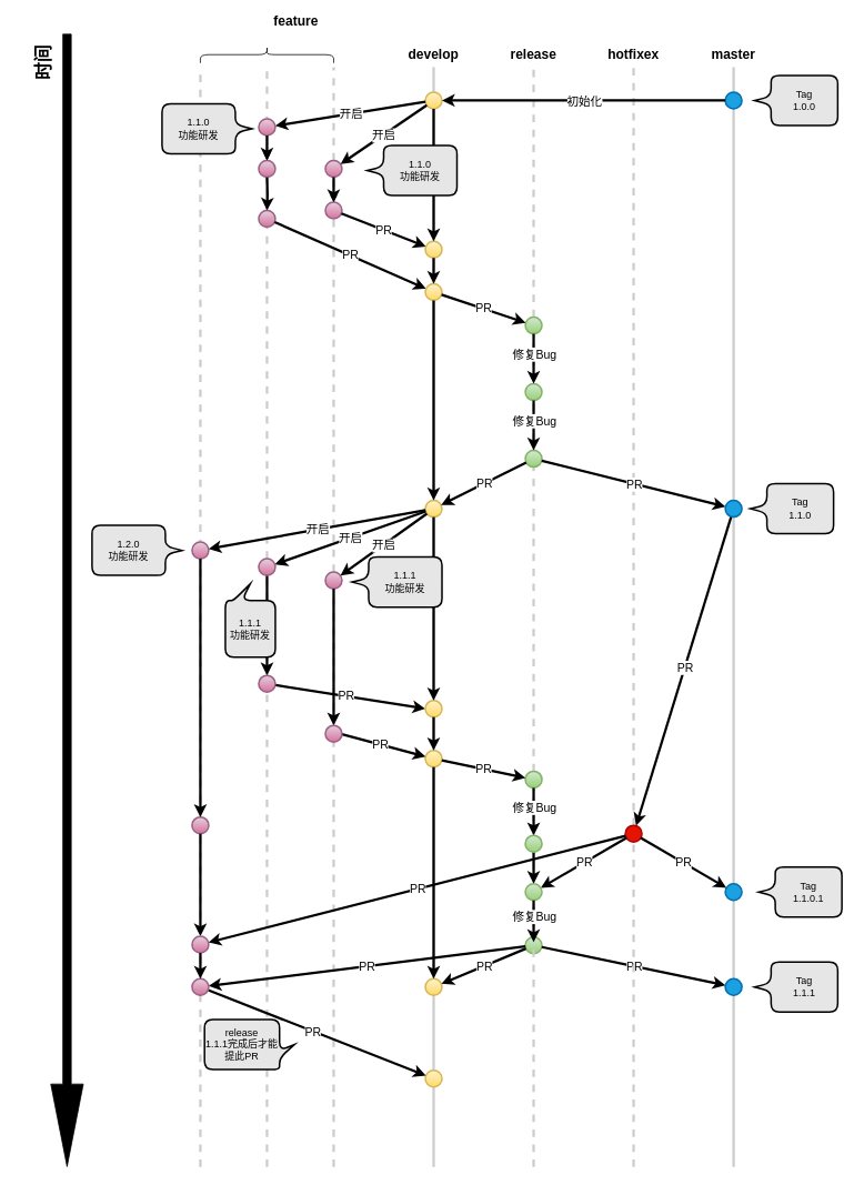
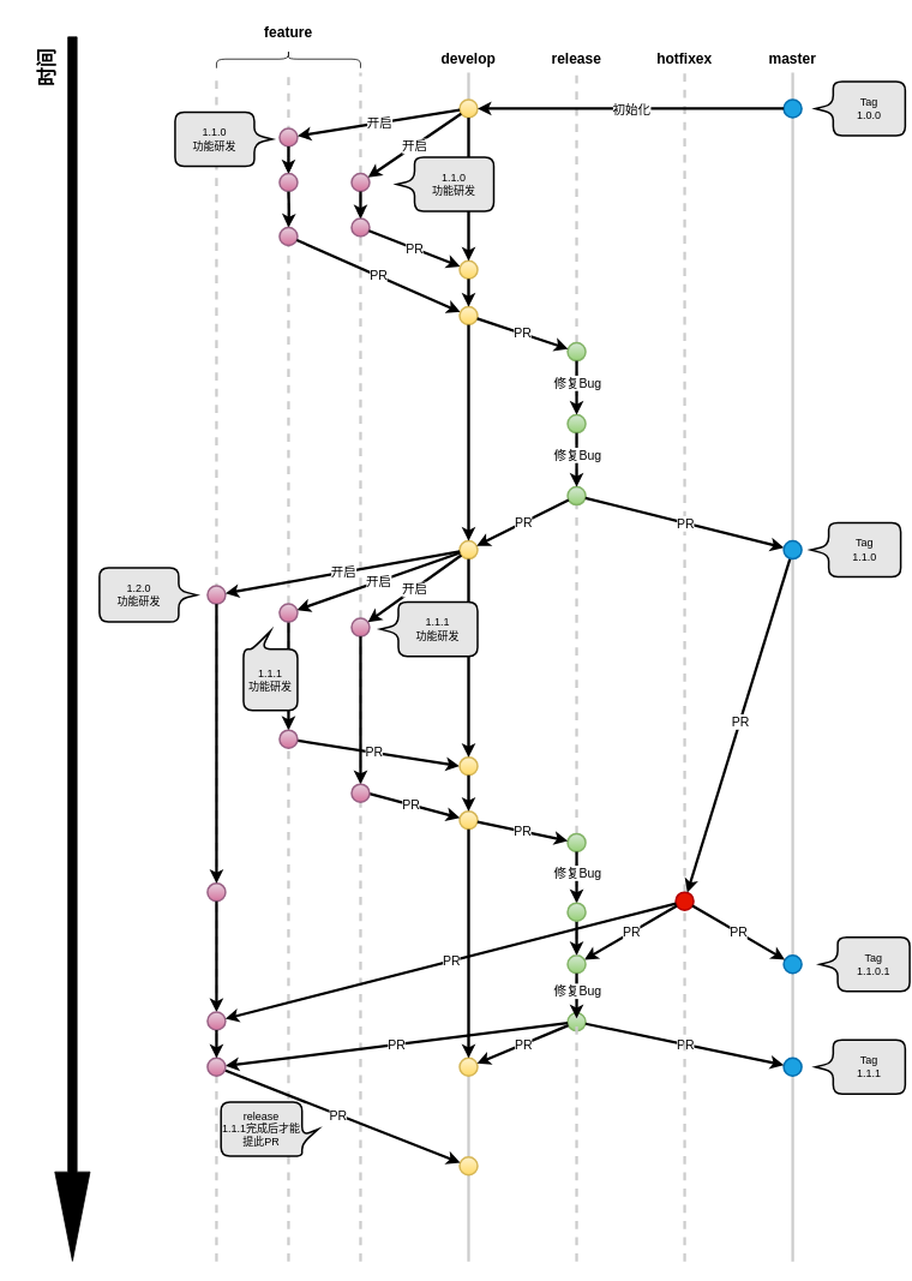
- <mxCell id="11" value="feature" style="text;html=1;strokeColor=none;fillColor=none;align=center;verticalAlign=middle;whiteSpace=wrap;rounded=0;fontStyle=1;fontSize=16;" parent="1" vertex="1"><mxGeometry x="325" y="10" width="60" height="30" as="geometry" /></mxCell>
+ <mxCell id="11" value="feature" style="text;html=1;strokeColor=none;fillColor=none;align=center;verticalAlign=middle;whiteSpace=wrap;rounded=0;fontStyle=1;fontSize=16;" parent="1" vertex="1"><mxGeometry x="290" y="20" width="60" height="30" as="geometry" /></mxCell>
